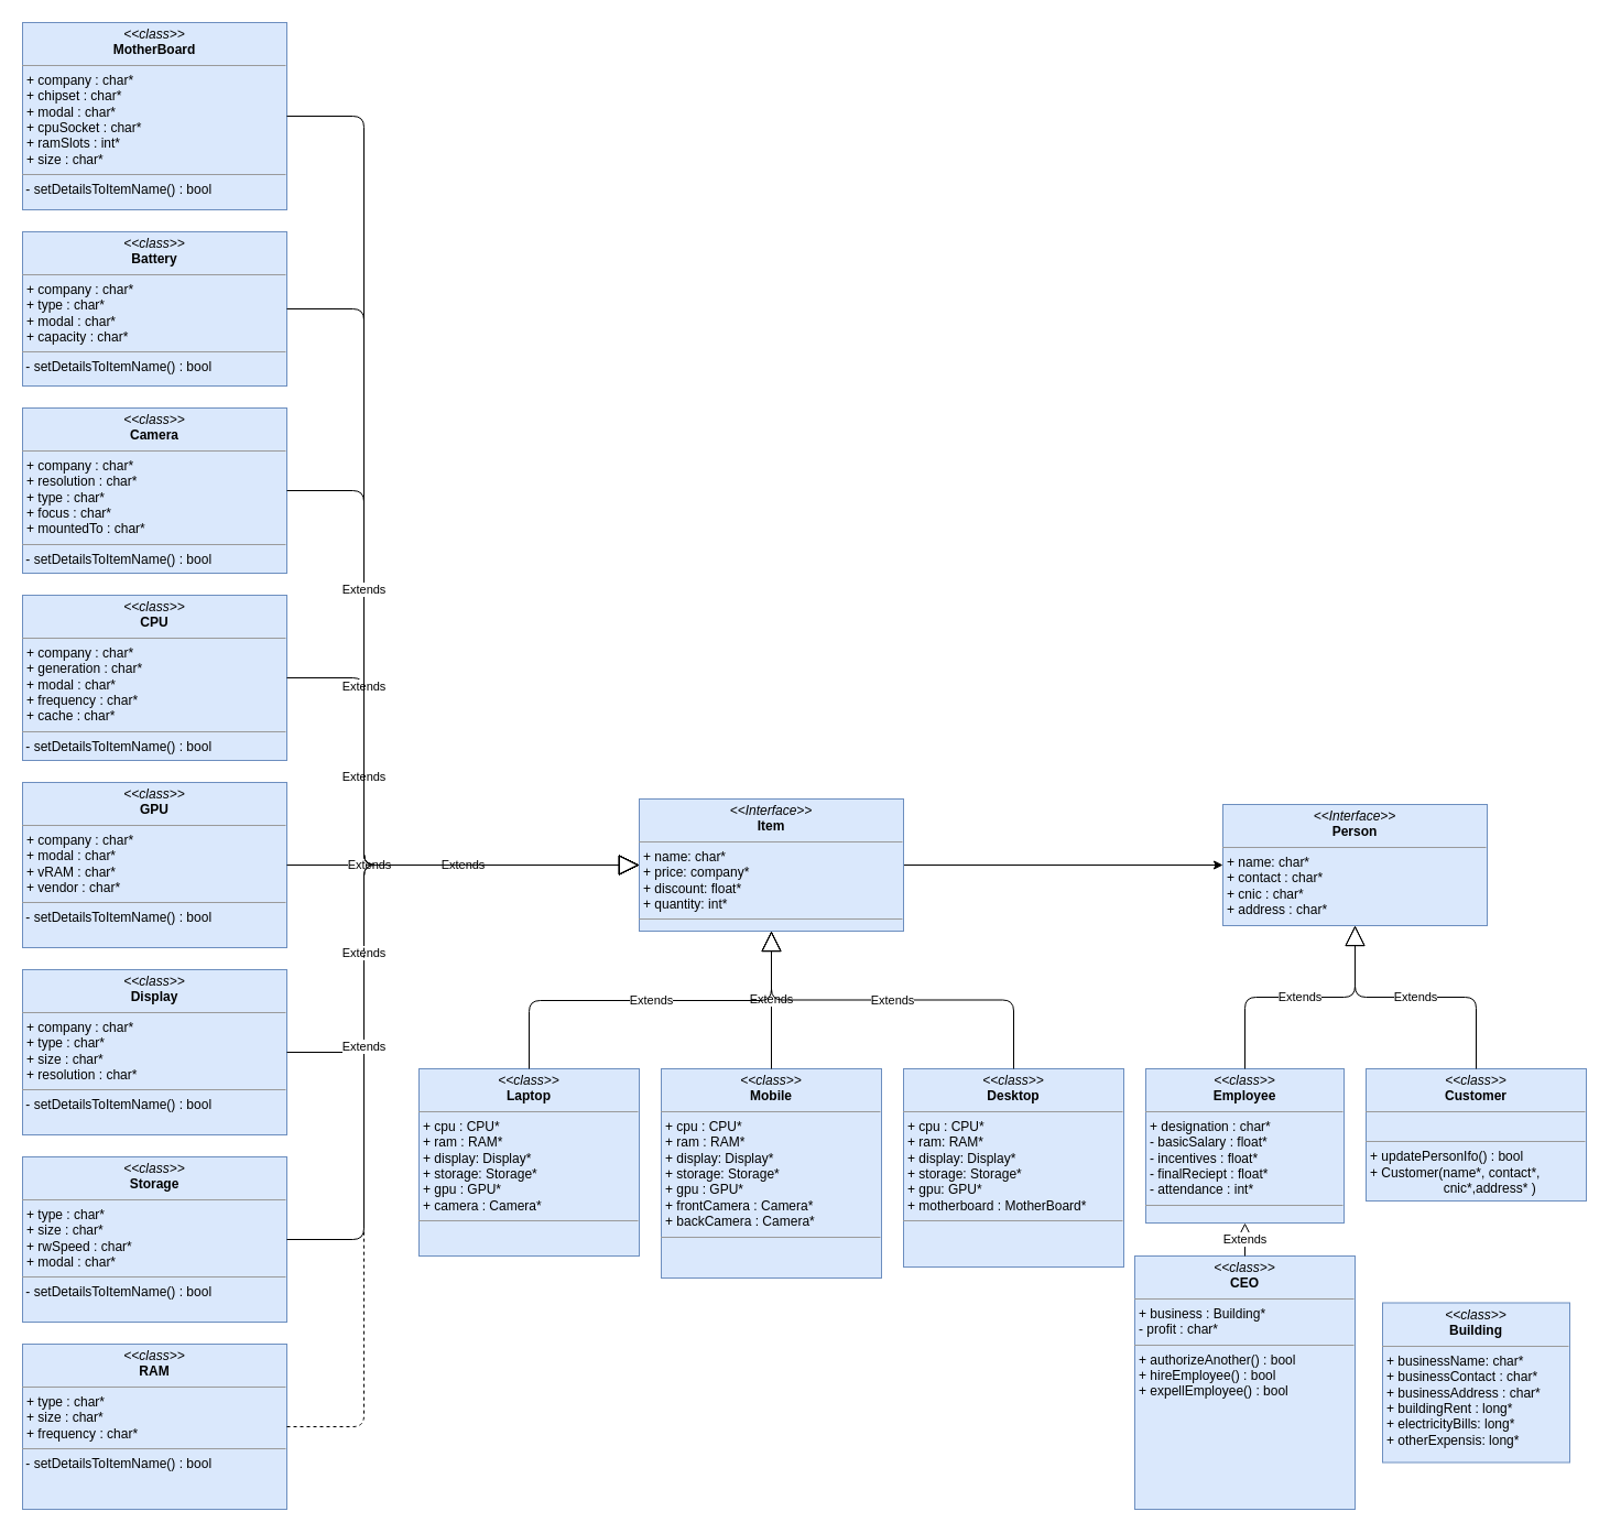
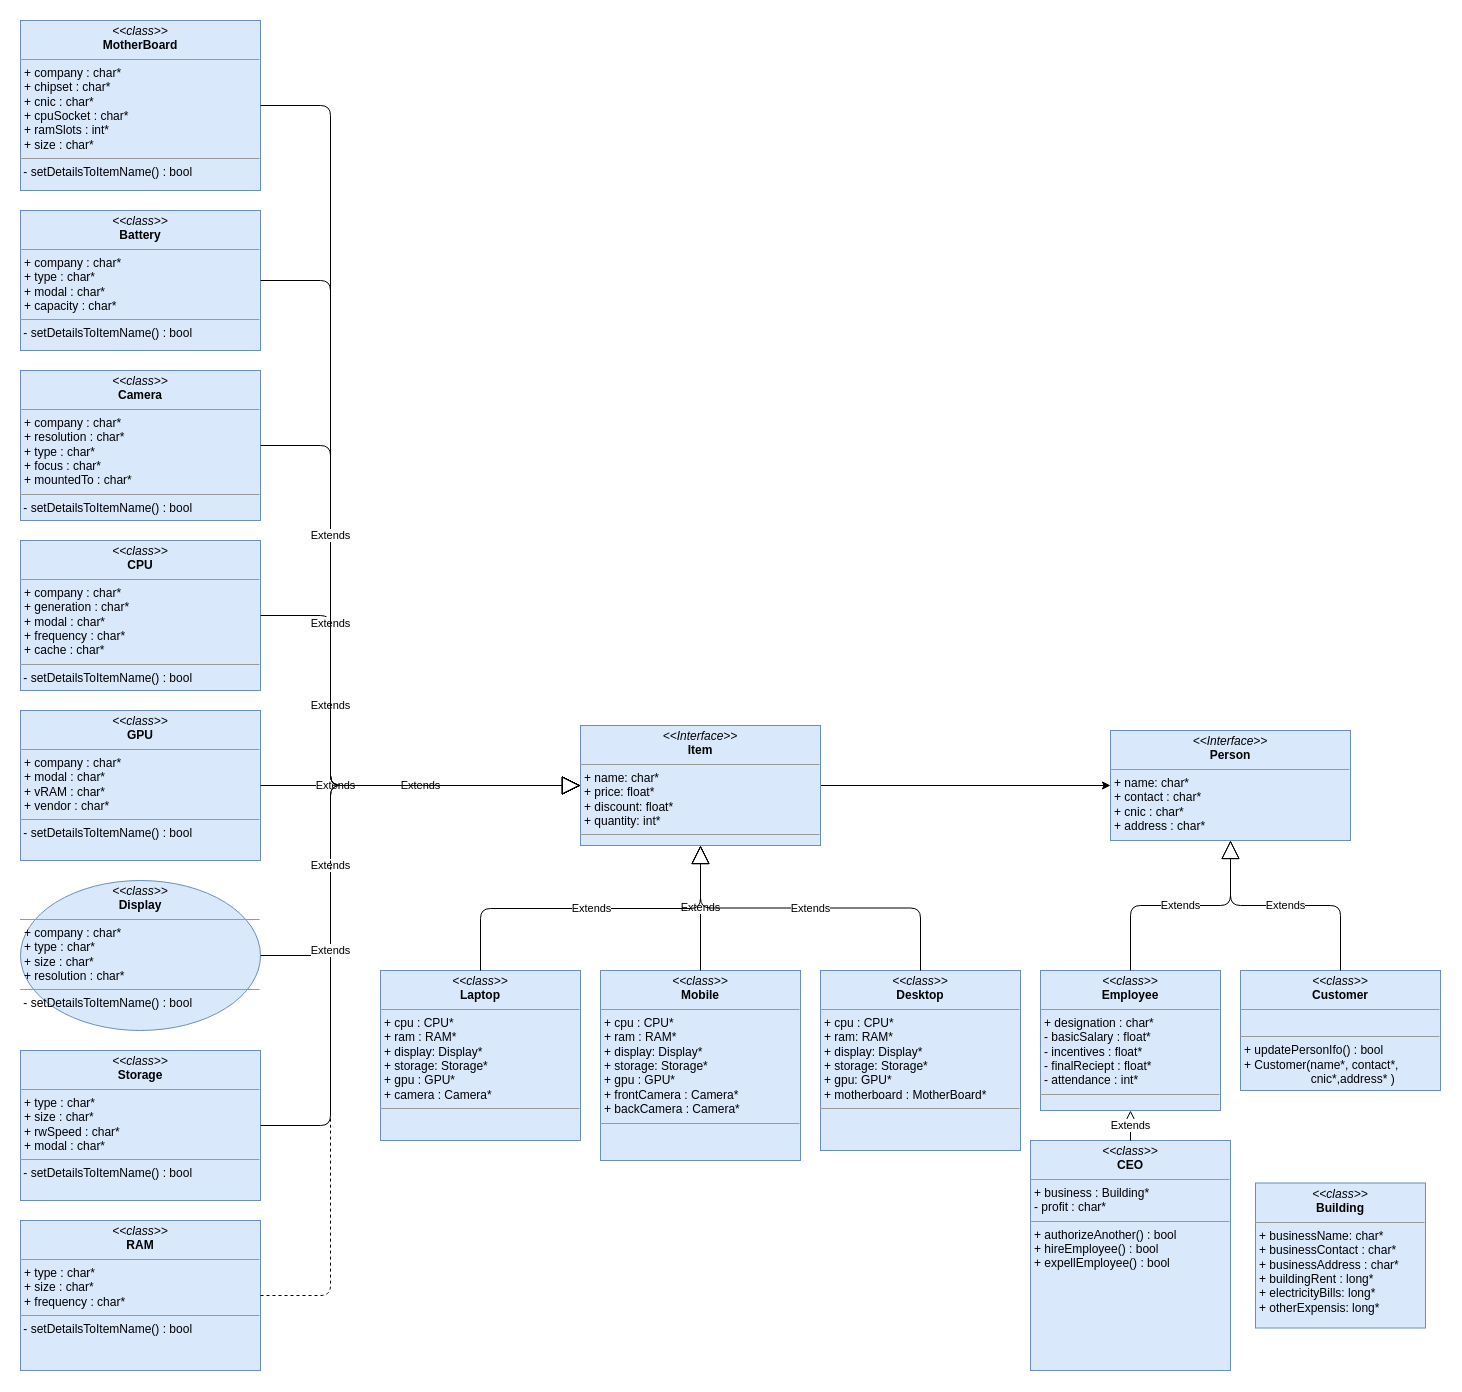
- <mxCell id="32" value="&lt;p style=&quot;margin: 0px ; margin-top: 4px ; text-align: center&quot;&gt;&lt;i&gt;&amp;lt;&amp;lt;class&amp;gt;&amp;gt;&lt;/i&gt;&lt;br&gt;&lt;b&gt;MotherBoard&lt;/b&gt;&lt;/p&gt;&lt;hr size=&quot;1&quot;&gt;&lt;p style=&quot;margin: 0px ; margin-left: 4px&quot;&gt;&lt;span&gt;+ company : char*&lt;/span&gt;&lt;span&gt;&amp;nbsp;&lt;/span&gt;&lt;/p&gt;&lt;p style=&quot;margin: 0px ; margin-left: 4px&quot;&gt;+ chipset : char*&lt;/p&gt;&lt;p style=&quot;margin: 0px ; margin-left: 4px&quot;&gt;+ modal : char*&lt;br&gt;&lt;/p&gt;&lt;p style=&quot;margin: 0px ; margin-left: 4px&quot;&gt;+ cpuSocket : char*&lt;/p&gt;&lt;p style=&quot;margin: 0px ; margin-left: 4px&quot;&gt;+ ramSlots : int*&lt;/p&gt;&lt;p style=&quot;margin: 0px ; margin-left: 4px&quot;&gt;+ size : char*&lt;/p&gt;&lt;hr size=&quot;1&quot;&gt;&amp;nbsp;- setDetailsToItemName() : bool" style="verticalAlign=top;align=left;overflow=fill;fontSize=12;fontFamily=Helvetica;html=1;fillColor=#dae8fc;strokeColor=#6c8ebf;" vertex="1" parent="1"><mxGeometry x="20" y="20" width="240" height="170" as="geometry" /></mxCell>
+ <mxCell id="32" value="&lt;p style=&quot;margin: 0px ; margin-top: 4px ; text-align: center&quot;&gt;&lt;i&gt;&amp;lt;&amp;lt;class&amp;gt;&amp;gt;&lt;/i&gt;&lt;br&gt;&lt;b&gt;MotherBoard&lt;/b&gt;&lt;/p&gt;&lt;hr size=&quot;1&quot;&gt;&lt;p style=&quot;margin: 0px ; margin-left: 4px&quot;&gt;&lt;span&gt;+ company : char*&lt;/span&gt;&lt;span&gt;&amp;nbsp;&lt;/span&gt;&lt;/p&gt;&lt;p style=&quot;margin: 0px ; margin-left: 4px&quot;&gt;+ chipset : char*&lt;/p&gt;&lt;p style=&quot;margin: 0px ; margin-left: 4px&quot;&gt;+ cnic : char*&lt;br&gt;&lt;/p&gt;&lt;p style=&quot;margin: 0px ; margin-left: 4px&quot;&gt;+ cpuSocket : char*&lt;/p&gt;&lt;p style=&quot;margin: 0px ; margin-left: 4px&quot;&gt;+ ramSlots : int*&lt;/p&gt;&lt;p style=&quot;margin: 0px ; margin-left: 4px&quot;&gt;+ size : char*&lt;/p&gt;&lt;hr size=&quot;1&quot;&gt;&amp;nbsp;- setDetailsToItemName() : bool" style="verticalAlign=top;align=left;overflow=fill;fontSize=12;fontFamily=Helvetica;html=1;fillColor=#dae8fc;strokeColor=#6c8ebf;" vertex="1" parent="1"><mxGeometry x="20" y="20" width="240" height="170" as="geometry" /></mxCell>
- <mxCell id="3" value="&lt;p style=&quot;margin: 0px ; margin-top: 4px ; text-align: center&quot;&gt;&lt;i&gt;&amp;lt;&amp;lt;Interface&amp;gt;&amp;gt;&lt;/i&gt;&lt;br&gt;&lt;b&gt;Item&lt;/b&gt;&lt;/p&gt;&lt;hr size=&quot;1&quot;&gt;&lt;p style=&quot;margin: 0px ; margin-left: 4px&quot;&gt;+ name: char*&lt;br&gt;+ price: company*&lt;/p&gt;&lt;p style=&quot;margin: 0px ; margin-left: 4px&quot;&gt;+ discount: float*&lt;/p&gt;&lt;p style=&quot;margin: 0px ; margin-left: 4px&quot;&gt;+ quantity: int*&lt;/p&gt;&lt;hr size=&quot;1&quot;&gt;" style="verticalAlign=top;align=left;overflow=fill;fontSize=12;fontFamily=Helvetica;html=1;fillColor=#dae8fc;strokeColor=#6c8ebf;" parent="1" vertex="1"><mxGeometry x="580" y="725" width="240" height="120" as="geometry" /></mxCell>
+ <mxCell id="3" value="&lt;p style=&quot;margin: 0px ; margin-top: 4px ; text-align: center&quot;&gt;&lt;i&gt;&amp;lt;&amp;lt;Interface&amp;gt;&amp;gt;&lt;/i&gt;&lt;br&gt;&lt;b&gt;Item&lt;/b&gt;&lt;/p&gt;&lt;hr size=&quot;1&quot;&gt;&lt;p style=&quot;margin: 0px ; margin-left: 4px&quot;&gt;+ name: char*&lt;br&gt;+ price: float*&lt;/p&gt;&lt;p style=&quot;margin: 0px ; margin-left: 4px&quot;&gt;+ discount: float*&lt;/p&gt;&lt;p style=&quot;margin: 0px ; margin-left: 4px&quot;&gt;+ quantity: int*&lt;/p&gt;&lt;hr size=&quot;1&quot;&gt;" style="verticalAlign=top;align=left;overflow=fill;fontSize=12;fontFamily=Helvetica;html=1;fillColor=#dae8fc;strokeColor=#6c8ebf;" parent="1" vertex="1"><mxGeometry x="580" y="725" width="240" height="120" as="geometry" /></mxCell>
- <mxCell id="20" value="&lt;p style=&quot;margin: 0px ; margin-top: 4px ; text-align: center&quot;&gt;&lt;i&gt;&amp;lt;&amp;lt;class&amp;gt;&amp;gt;&lt;/i&gt;&lt;br&gt;&lt;b&gt;Display&lt;/b&gt;&lt;/p&gt;&lt;hr size=&quot;1&quot;&gt;&lt;p style=&quot;margin: 0px ; margin-left: 4px&quot;&gt;&lt;span&gt;+ company : char*&lt;/span&gt;&lt;/p&gt;&lt;p style=&quot;margin: 0px ; margin-left: 4px&quot;&gt;+ type : char*&lt;/p&gt;&lt;p style=&quot;margin: 0px ; margin-left: 4px&quot;&gt;+ size : char*&lt;br&gt;&lt;/p&gt;&lt;p style=&quot;margin: 0px ; margin-left: 4px&quot;&gt;+ resolution : char*&lt;/p&gt;&lt;hr size=&quot;1&quot;&gt;&amp;nbsp;- setDetailsToItemName() : bool" style="verticalAlign=top;align=left;overflow=fill;fontSize=12;fontFamily=Helvetica;html=1;fillColor=#dae8fc;strokeColor=#6c8ebf;" vertex="1" parent="1"><mxGeometry x="20" y="880" width="240" height="150" as="geometry" /></mxCell>
+ <mxCell id="20" value="&lt;p style=&quot;margin: 0px ; margin-top: 4px ; text-align: center&quot;&gt;&lt;i&gt;&amp;lt;&amp;lt;class&amp;gt;&amp;gt;&lt;/i&gt;&lt;br&gt;&lt;b&gt;Display&lt;/b&gt;&lt;/p&gt;&lt;hr size=&quot;1&quot;&gt;&lt;p style=&quot;margin: 0px ; margin-left: 4px&quot;&gt;&lt;span&gt;+ company : char*&lt;/span&gt;&lt;/p&gt;&lt;p style=&quot;margin: 0px ; margin-left: 4px&quot;&gt;+ type : char*&lt;/p&gt;&lt;p style=&quot;margin: 0px ; margin-left: 4px&quot;&gt;+ size : char*&lt;br&gt;&lt;/p&gt;&lt;p style=&quot;margin: 0px ; margin-left: 4px&quot;&gt;+ resolution : char*&lt;/p&gt;&lt;hr size=&quot;1&quot;&gt;&amp;nbsp;- setDetailsToItemName() : bool" style="ellipse;verticalAlign=top;align=left;overflow=fill;fontSize=12;fontFamily=Helvetica;html=1;fillColor=#dae8fc;strokeColor=#6c8ebf;" vertex="1" parent="1"><mxGeometry x="20" y="880" width="240" height="150" as="geometry" /></mxCell>
